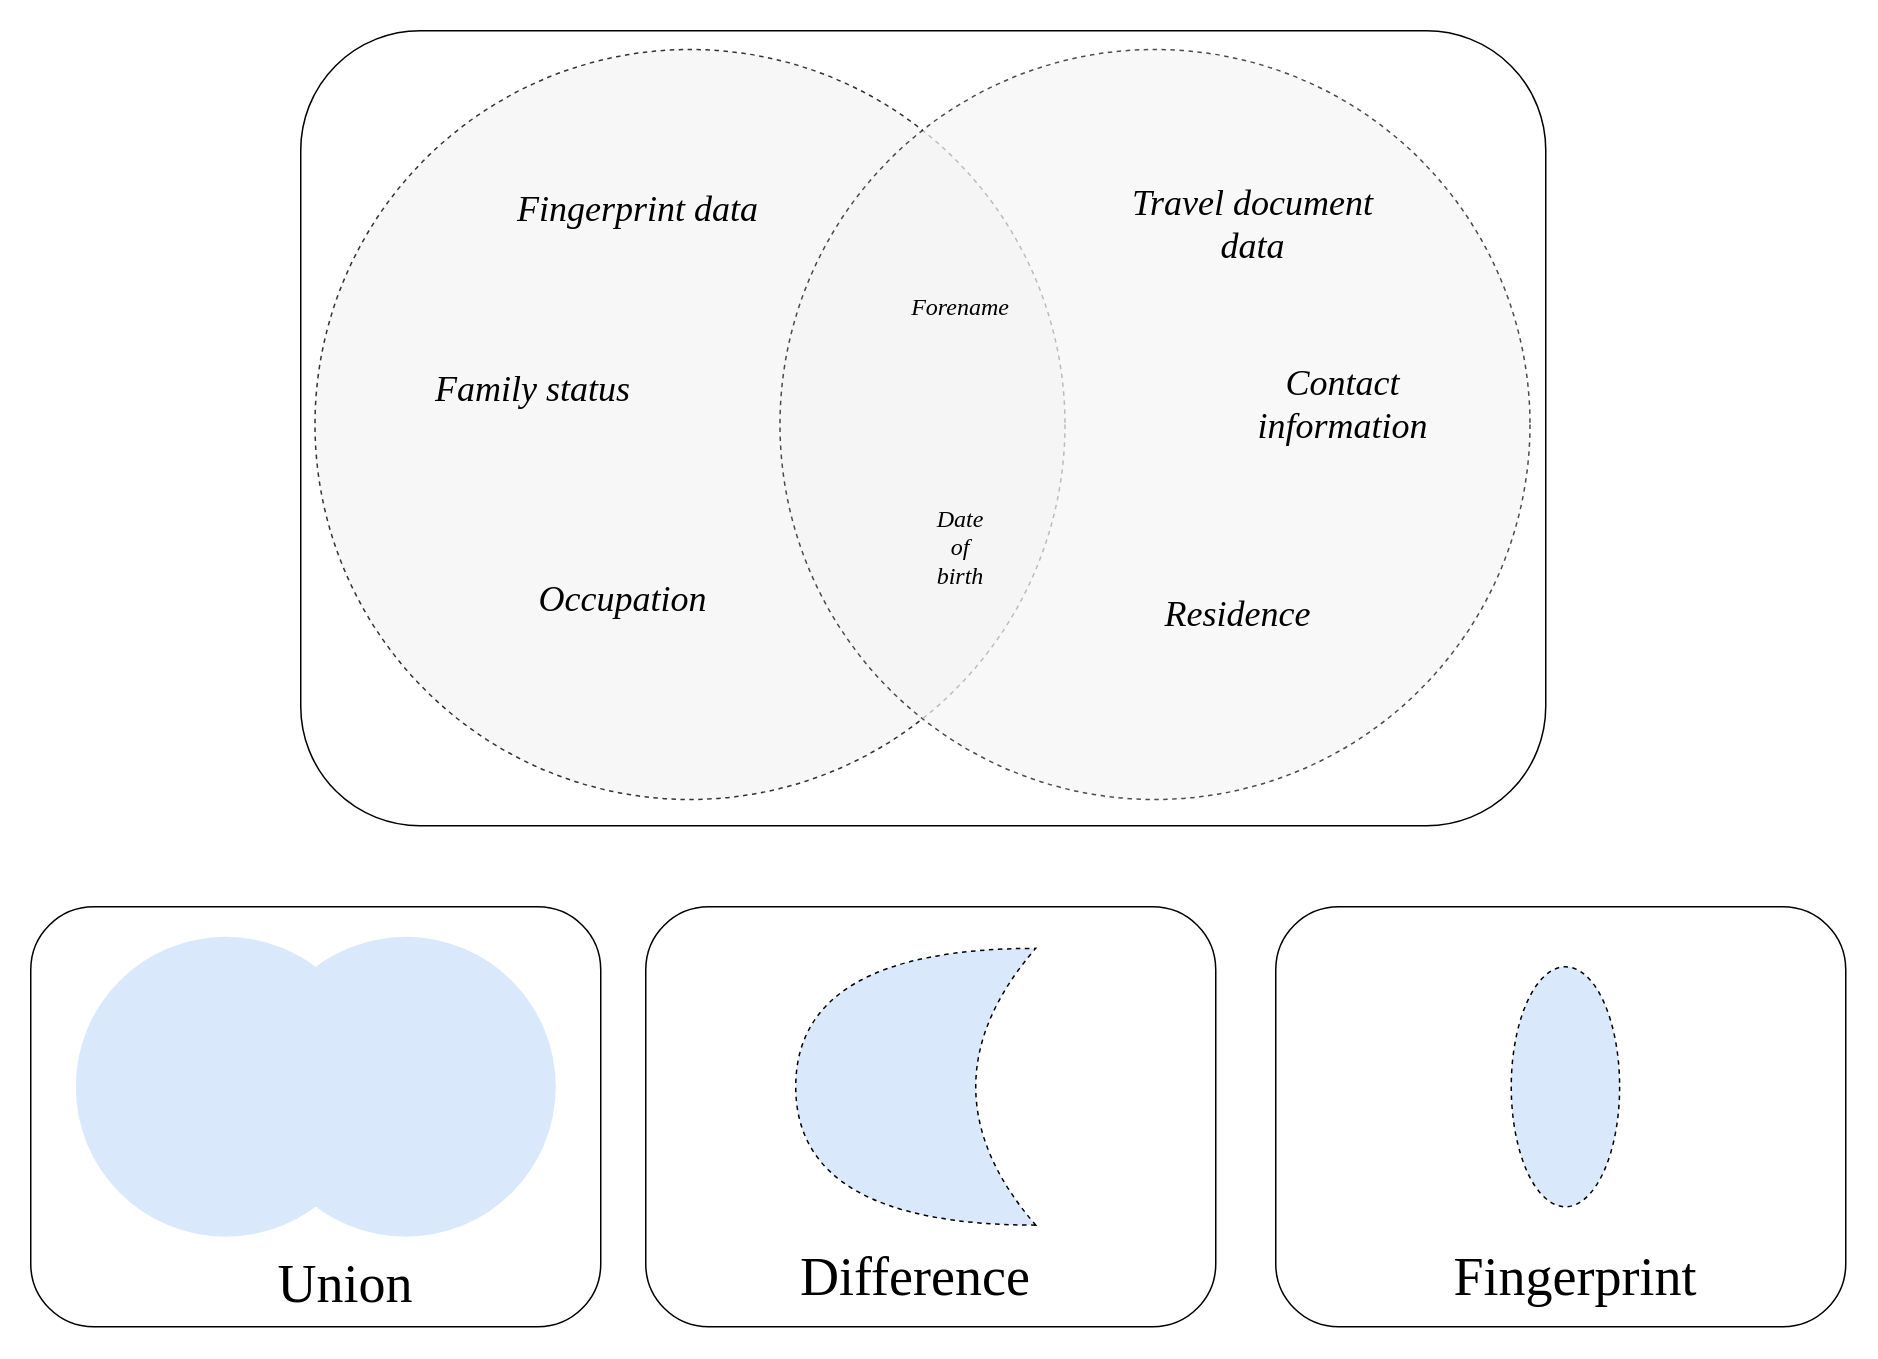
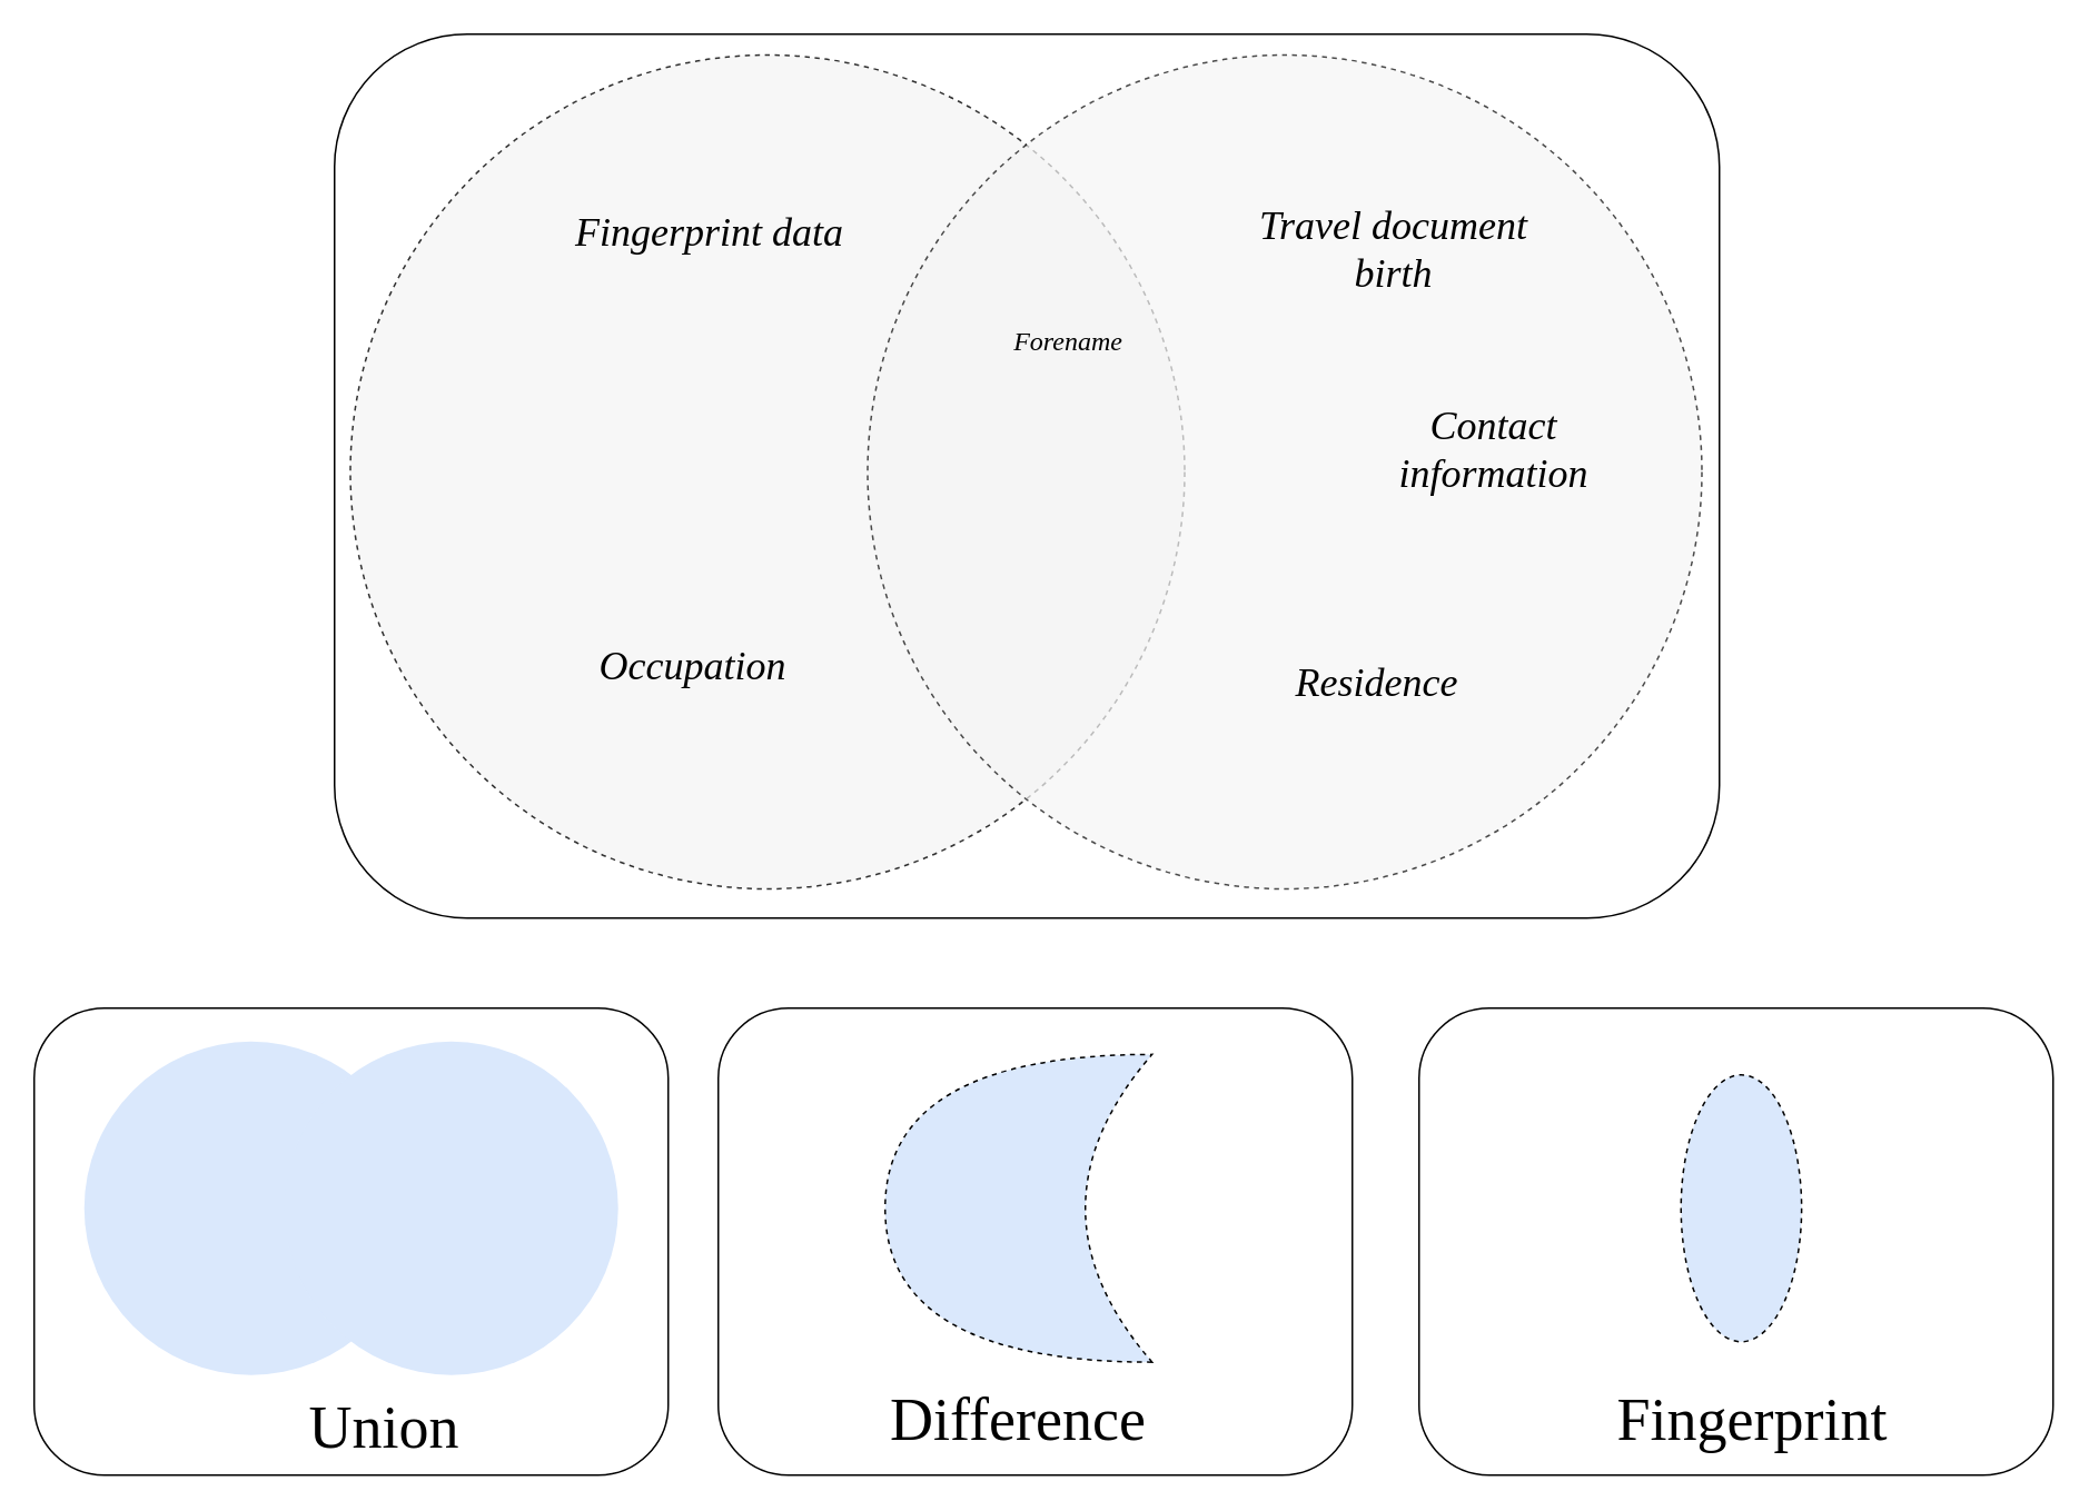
- <mxCell id="18" value="Travel document data" style="text;fontSize=24;align=center;verticalAlign=middle;fontColor=#000000;fontFamily=Cambria;labelBackgroundColor=none;labelBorderColor=none;fontStyle=2;whiteSpace=wrap;html=1;shadow=0;" parent="1" vertex="1"><mxGeometry x="740" y="114" width="190" height="70" as="geometry" /></mxCell>
+ <mxCell id="18" value="Travel document birth" style="text;fontSize=24;align=center;verticalAlign=middle;fontColor=#000000;fontFamily=Cambria;labelBackgroundColor=none;labelBorderColor=none;fontStyle=2;whiteSpace=wrap;html=1;shadow=0;" parent="1" vertex="1"><mxGeometry x="740" y="114" width="190" height="70" as="geometry" /></mxCell>
- <mxCell id="15" value="Family status" style="text;fontSize=24;align=center;verticalAlign=middle;fontColor=#000000;fontFamily=Cambria;labelBackgroundColor=none;labelBorderColor=none;fontStyle=2;whiteSpace=wrap;html=1;shadow=0;" parent="1" vertex="1"><mxGeometry x="260" y="224" width="190" height="70" as="geometry" /></mxCell>
- <mxCell id="20" value="Date of birth" style="text;align=center;fontColor=#000000;fontSize=16;fontFamily=Cambria;labelBackgroundColor=none;labelBorderColor=none;fontStyle=2;verticalAlign=middle;whiteSpace=wrap;html=1;shadow=0;" parent="1" vertex="1"><mxGeometry x="620" y="344" width="40" height="40" as="geometry" /></mxCell>
